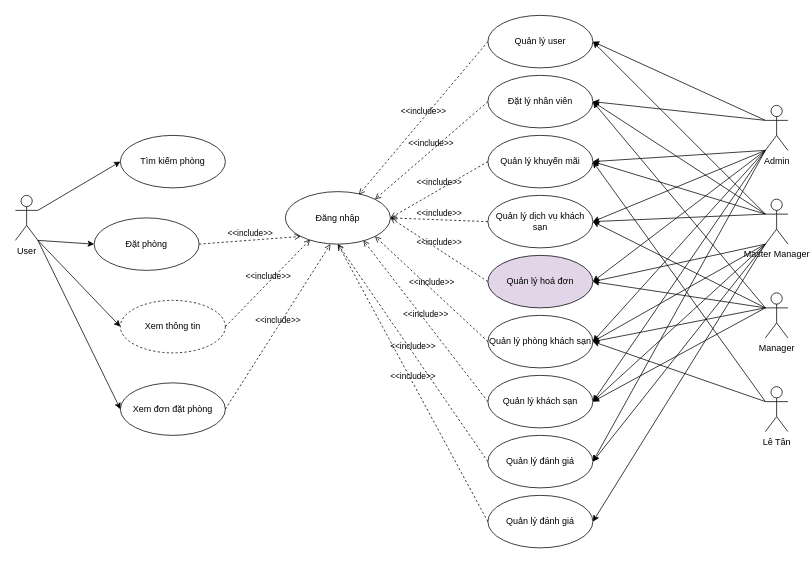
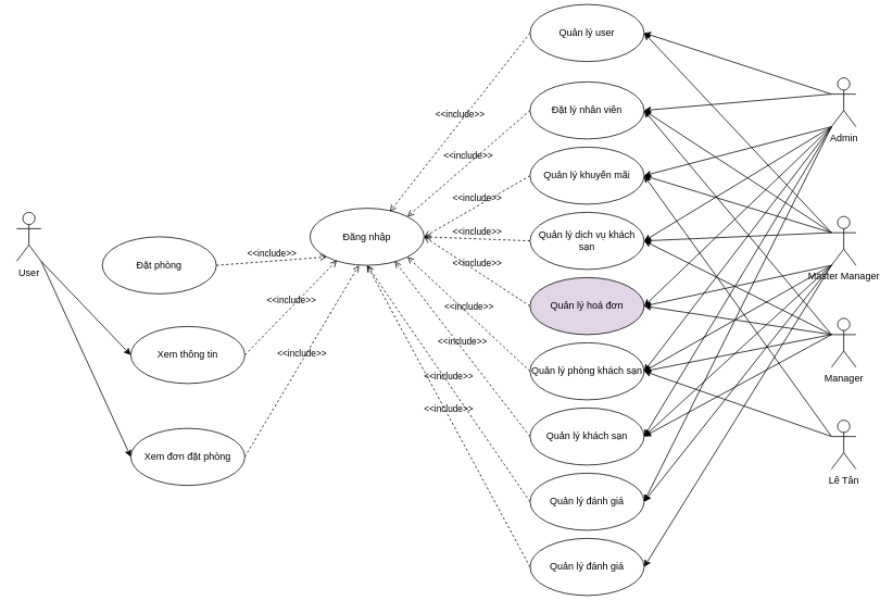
- <mxCell id="28" value="Quản lý user" style="ellipse;whiteSpace=wrap;html=1;" parent="1" vertex="1"><mxGeometry x="650" y="20" width="140" height="70" as="geometry" /></mxCell>
+ <mxCell id="28" value="Quản lý user" style="ellipse;whiteSpace=wrap;html=1;" parent="1" vertex="1"><mxGeometry x="650" y="5" width="140" height="70" as="geometry" /></mxCell>
- <mxCell id="3" value="Admin" style="shape=umlActor;verticalLabelPosition=bottom;verticalAlign=top;html=1;" parent="1" vertex="1"><mxGeometry x="1020" y="140" width="30" height="60" as="geometry" /></mxCell>
+ <mxCell id="3" value="Admin" style="shape=umlActor;verticalLabelPosition=bottom;verticalAlign=top;html=1;" parent="1" vertex="1"><mxGeometry x="1020" y="95" width="30" height="60" as="geometry" /></mxCell>
- <mxCell id="12" value="Tìm kiếm phòng" style="ellipse;whiteSpace=wrap;html=1;" parent="1" vertex="1"><mxGeometry x="160" y="180" width="140" height="70" as="geometry" /></mxCell>
- <mxCell id="13" value="" style="endArrow=classic;html=1;rounded=0;exitX=1;exitY=0.333;exitDx=0;exitDy=0;exitPerimeter=0;entryX=0;entryY=0.5;entryDx=0;entryDy=0;" parent="1" source="2" target="12" edge="1"><mxGeometry width="50" height="50" relative="1" as="geometry"><mxPoint x="60" y="280" as="sourcePoint" /><mxPoint x="110" y="230" as="targetPoint" /></mxGeometry></mxCell>
- <mxCell id="8" value="" style="endArrow=classic;html=1;rounded=0;exitX=1;exitY=1;exitDx=0;exitDy=0;exitPerimeter=0;entryX=0;entryY=0.5;entryDx=0;entryDy=0;" parent="1" source="2" target="7" edge="1"><mxGeometry width="50" height="50" relative="1" as="geometry"><mxPoint x="520" y="270" as="sourcePoint" /><mxPoint x="570" y="220" as="targetPoint" /></mxGeometry></mxCell>
- <mxCell id="31" value="Xem thông tin" style="ellipse;whiteSpace=wrap;html=1;dashed=1;" parent="1" vertex="1"><mxGeometry x="160" y="400" width="140" height="70" as="geometry" /></mxCell>
+ <mxCell id="31" value="Xem thông tin" style="ellipse;whiteSpace=wrap;html=1;" parent="1" vertex="1"><mxGeometry x="160" y="400" width="140" height="70" as="geometry" /></mxCell>
- <mxCell id="34" value="Xem đơn đặt phòng" style="ellipse;whiteSpace=wrap;html=1;" parent="1" vertex="1"><mxGeometry x="160" y="510" width="140" height="70" as="geometry" /></mxCell>
+ <mxCell id="34" value="Xem đơn đặt phòng" style="ellipse;whiteSpace=wrap;html=1;" parent="1" vertex="1"><mxGeometry x="160" y="525" width="140" height="70" as="geometry" /></mxCell>
